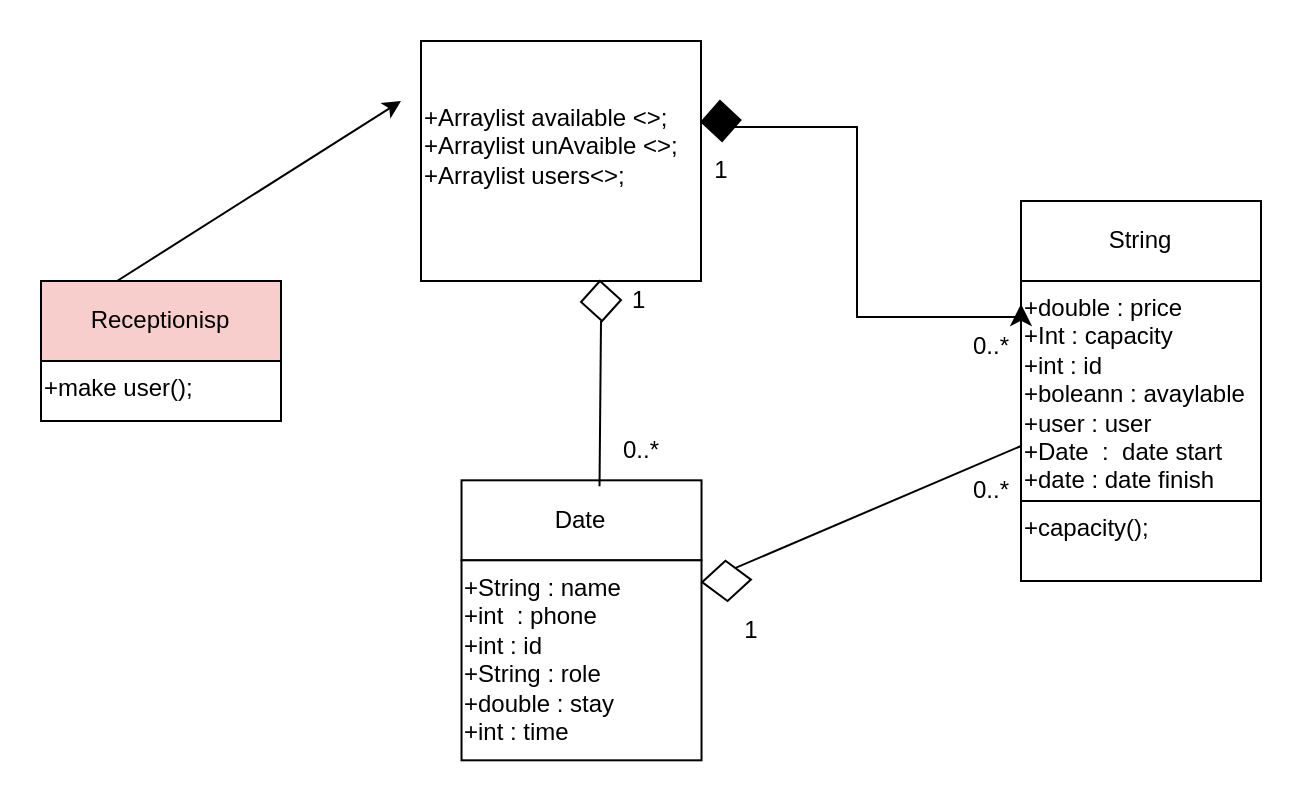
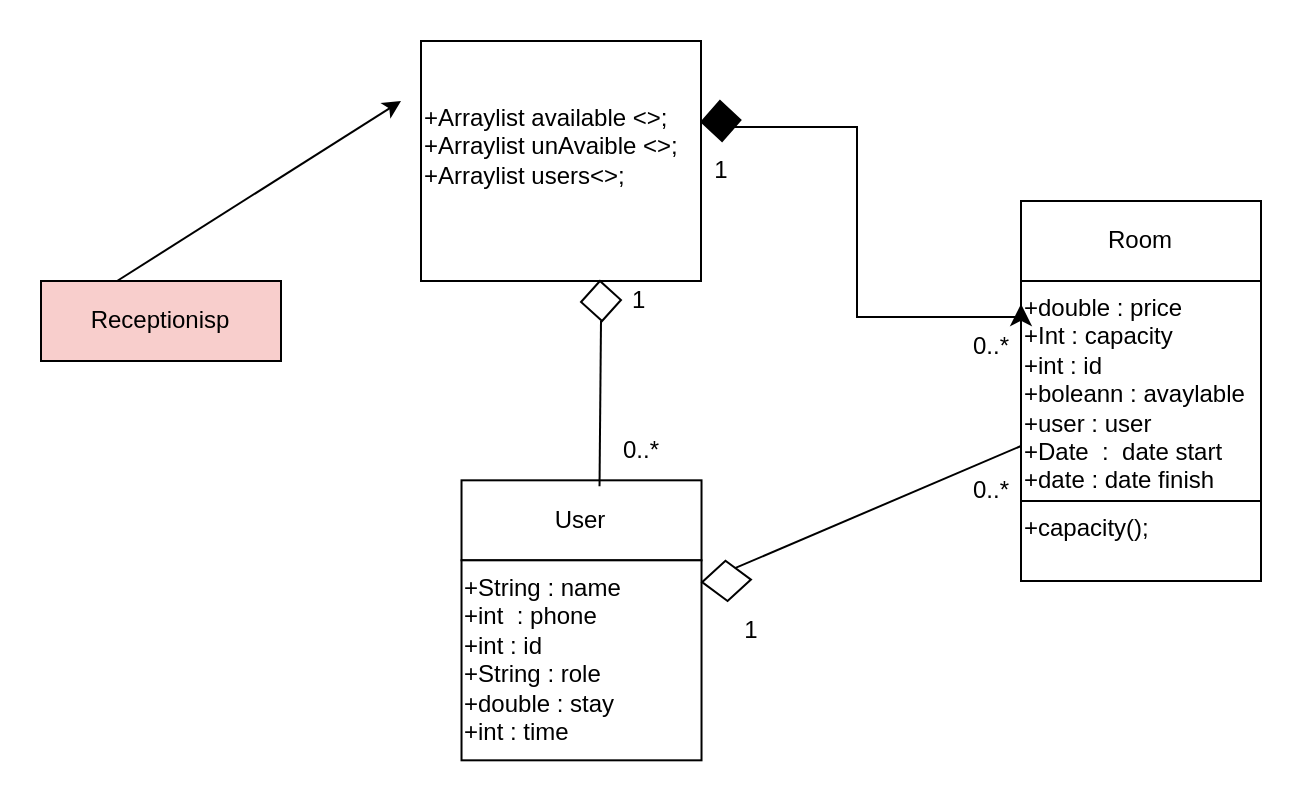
- <mxCell id="3" value="String" style="rounded=0;whiteSpace=wrap;html=1;" vertex="1" parent="1"><mxGeometry x="510" y="100" width="120" height="40" as="geometry" /></mxCell>
+ <mxCell id="3" value="Room" style="rounded=0;whiteSpace=wrap;html=1;" vertex="1" parent="1"><mxGeometry x="510" y="100" width="120" height="40" as="geometry" /></mxCell>
- <mxCell id="9" value="+make user();" style="rounded=0;whiteSpace=wrap;html=1;align=left;verticalAlign=top;" vertex="1" parent="1"><mxGeometry x="20" y="180" width="120" height="30" as="geometry" /></mxCell>
- <mxCell id="6" value="Date" style="rounded=0;whiteSpace=wrap;html=1;" vertex="1" parent="1"><mxGeometry x="230.26" y="239.66" width="120" height="40" as="geometry" /></mxCell>
+ <mxCell id="6" value="User" style="rounded=0;whiteSpace=wrap;html=1;" vertex="1" parent="1"><mxGeometry x="230.26" y="239.66" width="120" height="40" as="geometry" /></mxCell>
